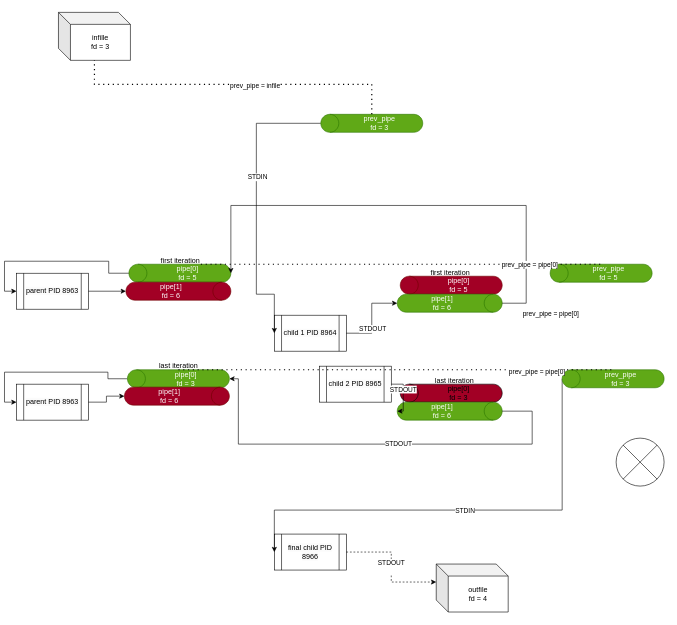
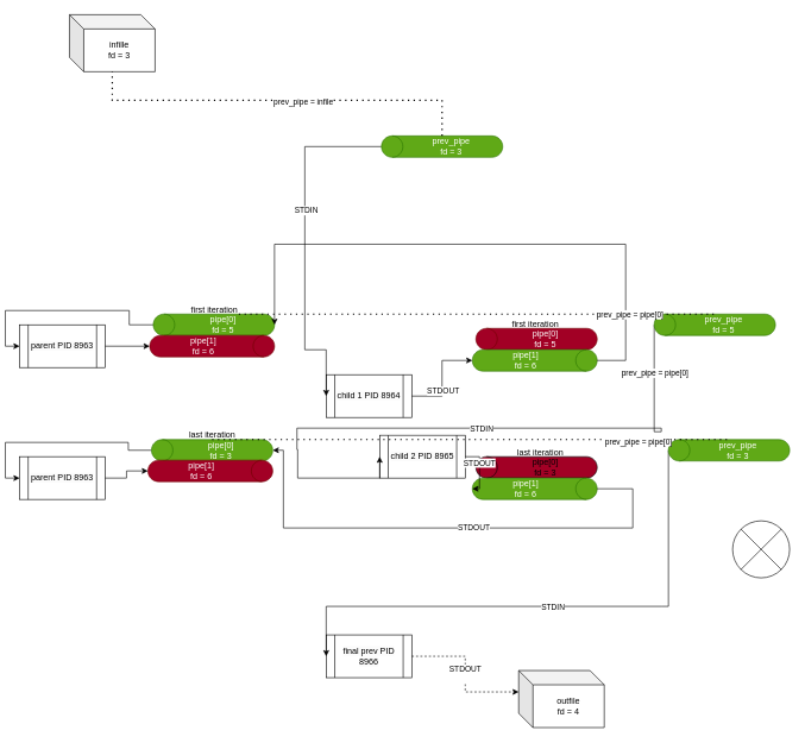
+ <mxCell id="27" style="edgeStyle=orthogonalEdgeStyle;rounded=0;orthogonalLoop=1;jettySize=auto;html=1;entryX=0;entryY=0.5;entryDx=0;entryDy=0;exitX=0.5;exitY=0;exitDx=0;exitDy=0;exitPerimeter=0;" edge="1" parent="1" source="29" target="9"><mxGeometry relative="1" as="geometry"><Array as="points"><mxPoint x="920" y="605" /><mxPoint x="920" y="600" /><mxPoint x="409" y="600" /><mxPoint x="409" y="630" /><mxPoint x="410" y="630" /><mxPoint x="410" y="670" /></Array></mxGeometry></mxCell>
+ <mxCell id="28" value="&lt;div&gt;STDIN&lt;/div&gt;" style="edgeLabel;html=1;align=center;verticalAlign=middle;resizable=0;points=[];" vertex="1" connectable="0" parent="27"><mxGeometry x="-0.062" y="1" relative="1" as="geometry"><mxPoint as="offset" /></mxGeometry></mxCell>
- <mxCell id="10" value="&lt;span style=&quot;color: rgb(0, 0, 0); font-family: Helvetica; font-size: 12px; font-style: normal; font-variant-ligatures: normal; font-variant-caps: normal; font-weight: 400; letter-spacing: normal; orphans: 2; text-align: center; text-indent: 0px; text-transform: none; widows: 2; word-spacing: 0px; -webkit-text-stroke-width: 0px; white-space: normal; background-color: rgb(251, 251, 251); text-decoration-thickness: initial; text-decoration-style: initial; text-decoration-color: initial; display: inline !important; float: none;&quot;&gt;final child PID 8966&lt;/span&gt;" style="shape=process;whiteSpace=wrap;html=1;backgroundOutline=1;" parent="1" vertex="1"><mxGeometry x="450" y="890" width="120" height="60" as="geometry" /></mxCell>
+ <mxCell id="10" value="&lt;span style=&quot;color: rgb(0, 0, 0); font-family: Helvetica; font-size: 12px; font-style: normal; font-variant-ligatures: normal; font-variant-caps: normal; font-weight: 400; letter-spacing: normal; orphans: 2; text-align: center; text-indent: 0px; text-transform: none; widows: 2; word-spacing: 0px; -webkit-text-stroke-width: 0px; white-space: normal; background-color: rgb(251, 251, 251); text-decoration-thickness: initial; text-decoration-style: initial; text-decoration-color: initial; display: inline !important; float: none;&quot;&gt;final prev PID 8966&lt;/span&gt;" style="shape=process;whiteSpace=wrap;html=1;backgroundOutline=1;" parent="1" vertex="1"><mxGeometry x="450" y="890" width="120" height="60" as="geometry" /></mxCell>
